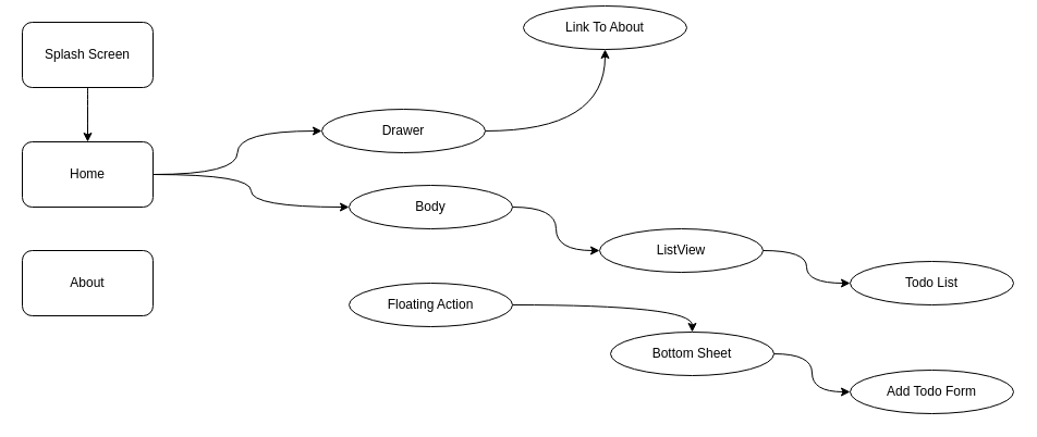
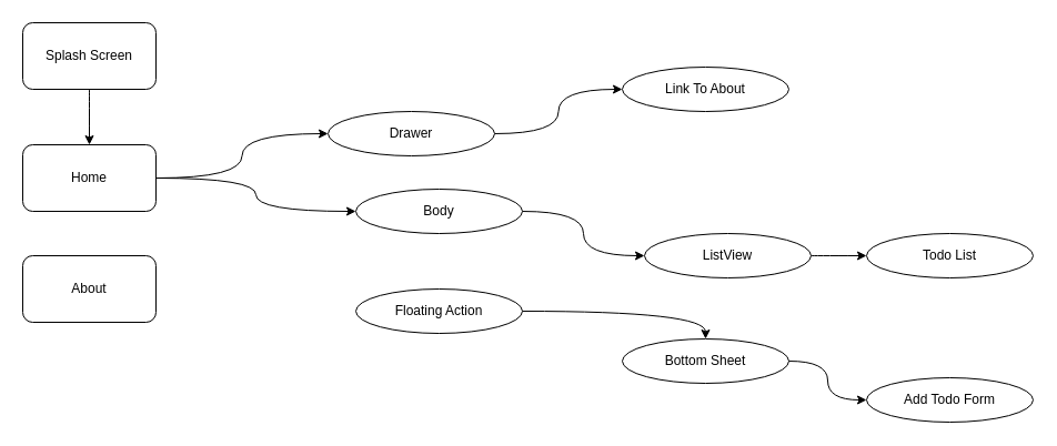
- <mxCell id="20" value="Link To About" style="ellipse;whiteSpace=wrap;html=1;" vertex="1" parent="1"><mxGeometry x="480" y="5" width="150" height="40" as="geometry" /></mxCell>
+ <mxCell id="20" value="Link To About" style="ellipse;whiteSpace=wrap;html=1;" vertex="1" parent="1"><mxGeometry x="560" y="60" width="150" height="40" as="geometry" /></mxCell>
- <mxCell id="13" value="ListView" style="ellipse;whiteSpace=wrap;html=1;" vertex="1" parent="1"><mxGeometry x="550" y="210" width="150" height="40" as="geometry" /></mxCell>
+ <mxCell id="13" value="ListView" style="ellipse;whiteSpace=wrap;html=1;" vertex="1" parent="1"><mxGeometry x="580" y="210" width="150" height="40" as="geometry" /></mxCell>
- <mxCell id="14" value="Todo List" style="ellipse;whiteSpace=wrap;html=1;" vertex="1" parent="1"><mxGeometry x="780" y="240" width="150" height="40" as="geometry" /></mxCell>
+ <mxCell id="14" value="Todo List" style="ellipse;whiteSpace=wrap;html=1;" vertex="1" parent="1"><mxGeometry x="780" y="210" width="150" height="40" as="geometry" /></mxCell>
